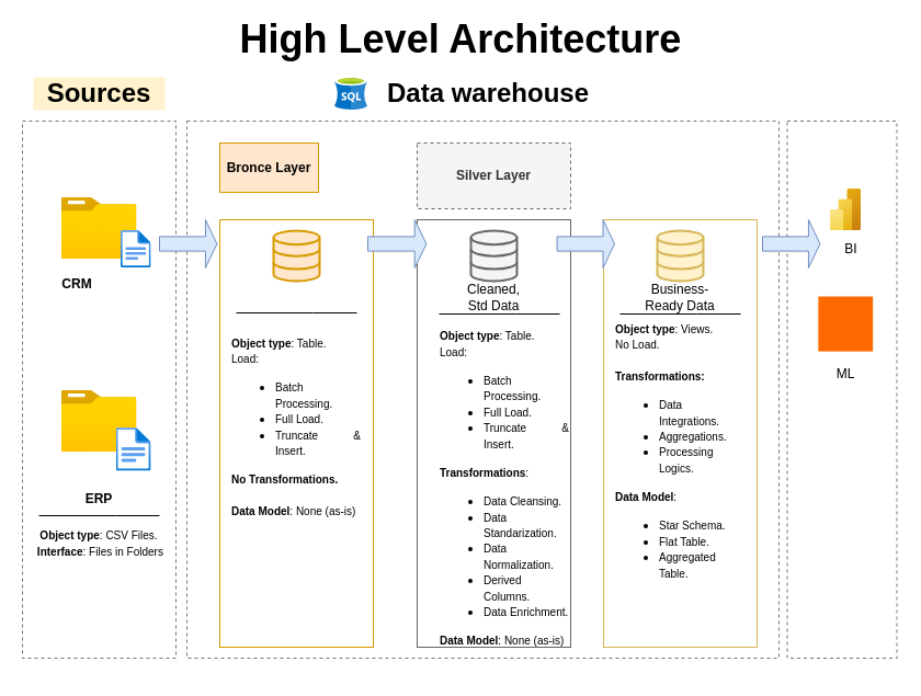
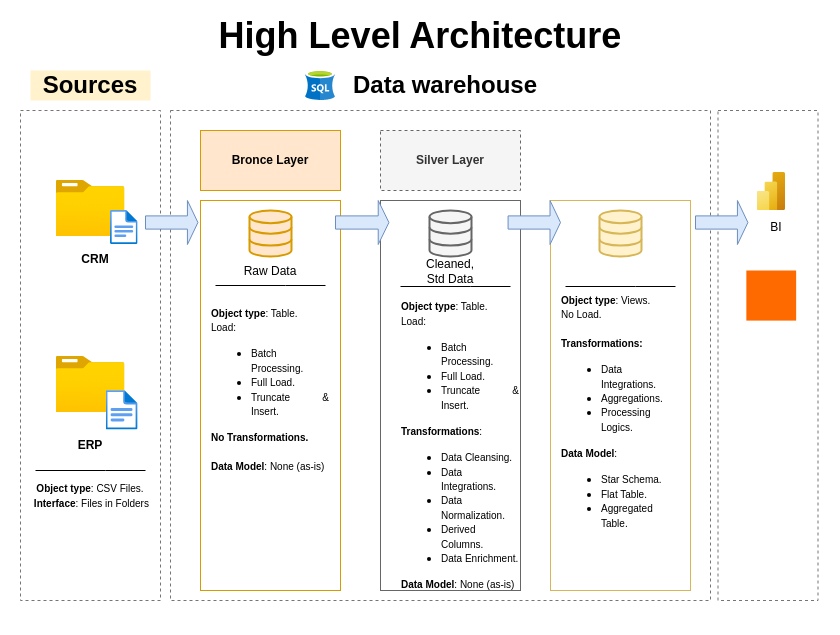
- <mxCell id="8" value="Bronce Layer" style="rounded=0;whiteSpace=wrap;html=1;fillColor=#ffe6cc;strokeColor=#d79b00;fontStyle=1" vertex="1" parent="1"><mxGeometry x="200" y="130" width="90" height="45" as="geometry" /></mxCell>
+ <mxCell id="8" value="Bronce Layer" style="rounded=0;whiteSpace=wrap;html=1;fillColor=#ffe6cc;strokeColor=#d79b00;fontStyle=1" vertex="1" parent="1"><mxGeometry x="200" y="130" width="140" height="60" as="geometry" /></mxCell>
- <mxCell id="15" value="&lt;b&gt;CRM&lt;/b&gt;" style="text;html=1;align=center;verticalAlign=middle;whiteSpace=wrap;rounded=0;" vertex="1" parent="1"><mxGeometry x="39.5" y="244" width="60" height="30" as="geometry" /></mxCell>
+ <mxCell id="15" value="&lt;b&gt;CRM&lt;/b&gt;" style="text;html=1;align=center;verticalAlign=middle;whiteSpace=wrap;rounded=0;" vertex="1" parent="1"><mxGeometry x="64.5" y="244" width="60" height="30" as="geometry" /></mxCell>
+ <mxCell id="28" value="Raw Data" style="text;html=1;align=center;verticalAlign=middle;whiteSpace=wrap;rounded=0;" vertex="1" parent="1"><mxGeometry x="240" y="256" width="60" height="30" as="geometry" /></mxCell>
- <mxCell id="30" value="Business-Ready Data" style="text;html=1;align=center;verticalAlign=middle;whiteSpace=wrap;rounded=0;" vertex="1" parent="1"><mxGeometry x="585" y="256" width="70" height="30" as="geometry" /></mxCell>
- <mxCell id="40" value="ML" style="text;html=1;align=center;verticalAlign=middle;whiteSpace=wrap;rounded=0;" vertex="1" parent="1"><mxGeometry x="740.75" y="326" width="60" height="30" as="geometry" /></mxCell>
- <mxCell id="35" value="&lt;div style=&quot;text-align: justify;&quot;&gt;&lt;b style=&quot;background-color: transparent; color: light-dark(rgb(0, 0, 0), rgb(255, 255, 255)); font-size: 10px;&quot;&gt;Object type&lt;/b&gt;&lt;span style=&quot;background-color: transparent; color: light-dark(rgb(0, 0, 0), rgb(255, 255, 255)); font-size: 10px;&quot;&gt;: Table.&lt;/span&gt;&lt;/div&gt;&lt;div&gt;&lt;div style=&quot;text-align: justify;&quot;&gt;&lt;span style=&quot;font-size: 10px;&quot;&gt;Load:&amp;nbsp;&lt;/span&gt;&lt;/div&gt;&lt;div style=&quot;text-align: justify;&quot;&gt;&lt;ul&gt;&lt;li&gt;&lt;span style=&quot;font-size: 10px;&quot;&gt;Batch Processing.&lt;/span&gt;&lt;/li&gt;&lt;li&gt;&lt;span style=&quot;font-size: 10px;&quot;&gt;Full Load.&lt;/span&gt;&lt;/li&gt;&lt;li&gt;&lt;span style=&quot;font-size: 10px;&quot;&gt;Truncate &amp;amp; Insert.&lt;/span&gt;&lt;/li&gt;&lt;/ul&gt;&lt;div&gt;&lt;span style=&quot;font-size: 10px;&quot;&gt;&lt;b&gt;Transformations&lt;/b&gt;:&lt;/span&gt;&lt;/div&gt;&lt;div&gt;&lt;ul&gt;&lt;li&gt;&lt;span style=&quot;font-size: 10px;&quot;&gt;Data Cleansing.&lt;/span&gt;&lt;/li&gt;&lt;li&gt;&lt;span style=&quot;font-size: 10px;&quot;&gt;Data Standarization.&lt;/span&gt;&lt;/li&gt;&lt;li&gt;&lt;span style=&quot;font-size: 10px;&quot;&gt;Data Normalization.&lt;/span&gt;&lt;/li&gt;&lt;li&gt;&lt;span style=&quot;font-size: 10px;&quot;&gt;Derived Columns.&lt;/span&gt;&lt;/li&gt;&lt;li&gt;&lt;span style=&quot;font-size: 10px;&quot;&gt;Data Enrichment.&lt;/span&gt;&lt;/li&gt;&lt;/ul&gt;&lt;/div&gt;&lt;div&gt;&lt;span style=&quot;font-size: 10px;&quot;&gt;&lt;b&gt;Data Model&lt;/b&gt;: None (as-is)&lt;/span&gt;&lt;/div&gt;&lt;/div&gt;&lt;/div&gt;" style="text;html=1;align=center;verticalAlign=middle;whiteSpace=wrap;rounded=0;" vertex="1" parent="1"><mxGeometry x="400" y="276.55" width="120" height="336" as="geometry" /></mxCell>
+ <mxCell id="35" value="&lt;div style=&quot;text-align: justify;&quot;&gt;&lt;b style=&quot;background-color: transparent; color: light-dark(rgb(0, 0, 0), rgb(255, 255, 255)); font-size: 10px;&quot;&gt;Object type&lt;/b&gt;&lt;span style=&quot;background-color: transparent; color: light-dark(rgb(0, 0, 0), rgb(255, 255, 255)); font-size: 10px;&quot;&gt;: Table.&lt;/span&gt;&lt;/div&gt;&lt;div&gt;&lt;div style=&quot;text-align: justify;&quot;&gt;&lt;span style=&quot;font-size: 10px;&quot;&gt;Load:&amp;nbsp;&lt;/span&gt;&lt;/div&gt;&lt;div style=&quot;text-align: justify;&quot;&gt;&lt;ul&gt;&lt;li&gt;&lt;span style=&quot;font-size: 10px;&quot;&gt;Batch Processing.&lt;/span&gt;&lt;/li&gt;&lt;li&gt;&lt;span style=&quot;font-size: 10px;&quot;&gt;Full Load.&lt;/span&gt;&lt;/li&gt;&lt;li&gt;&lt;span style=&quot;font-size: 10px;&quot;&gt;Truncate &amp;amp; Insert.&lt;/span&gt;&lt;/li&gt;&lt;/ul&gt;&lt;div&gt;&lt;span style=&quot;font-size: 10px;&quot;&gt;&lt;b&gt;Transformations&lt;/b&gt;:&lt;/span&gt;&lt;/div&gt;&lt;div&gt;&lt;ul&gt;&lt;li&gt;&lt;span style=&quot;font-size: 10px;&quot;&gt;Data Cleansing.&lt;/span&gt;&lt;/li&gt;&lt;li&gt;&lt;span style=&quot;font-size: 10px;&quot;&gt;Data Integrations.&lt;/span&gt;&lt;/li&gt;&lt;li&gt;&lt;span style=&quot;font-size: 10px;&quot;&gt;Data Normalization.&lt;/span&gt;&lt;/li&gt;&lt;li&gt;&lt;span style=&quot;font-size: 10px;&quot;&gt;Derived Columns.&lt;/span&gt;&lt;/li&gt;&lt;li&gt;&lt;span style=&quot;font-size: 10px;&quot;&gt;Data Enrichment.&lt;/span&gt;&lt;/li&gt;&lt;/ul&gt;&lt;/div&gt;&lt;div&gt;&lt;span style=&quot;font-size: 10px;&quot;&gt;&lt;b&gt;Data Model&lt;/b&gt;: None (as-is)&lt;/span&gt;&lt;/div&gt;&lt;/div&gt;&lt;/div&gt;" style="text;html=1;align=center;verticalAlign=middle;whiteSpace=wrap;rounded=0;" vertex="1" parent="1"><mxGeometry x="400" y="276.55" width="120" height="336" as="geometry" /></mxCell>
- <mxCell id="18" value="&lt;b&gt;ERP&lt;/b&gt;" style="text;html=1;align=center;verticalAlign=middle;whiteSpace=wrap;rounded=0;" vertex="1" parent="1"><mxGeometry x="60" y="439.55" width="60" height="30" as="geometry" /></mxCell>
+ <mxCell id="18" value="&lt;b&gt;ERP&lt;/b&gt;" style="text;html=1;align=center;verticalAlign=middle;whiteSpace=wrap;rounded=0;" vertex="1" parent="1"><mxGeometry x="60" y="429.55" width="60" height="30" as="geometry" /></mxCell>
